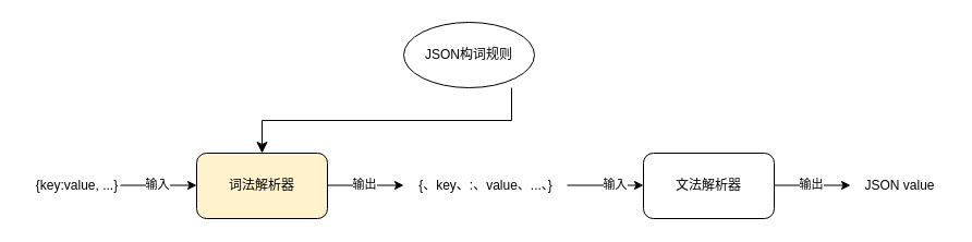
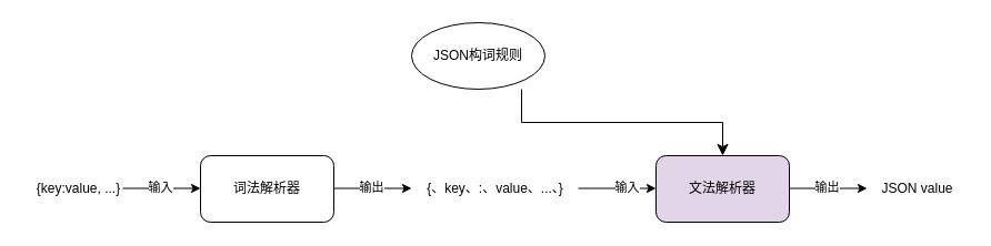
- <mxCell id="15" value="" style="edgeStyle=elbowEdgeStyle;elbow=vertical;endArrow=classic;html=1;curved=0;rounded=0;endSize=8;startSize=8;exitX=0.825;exitY=1;exitDx=0;exitDy=0;exitPerimeter=0;" edge="1" parent="1" source="14" target="2"><mxGeometry width="50" height="50" relative="1" as="geometry"><mxPoint x="470" y="80" as="sourcePoint" /><mxPoint x="634" y="137" as="targetPoint" /></mxGeometry></mxCell>
+ <mxCell id="15" value="" style="edgeStyle=elbowEdgeStyle;elbow=vertical;endArrow=classic;html=1;curved=0;rounded=0;endSize=8;startSize=8;entryX=0.5;entryY=0;entryDx=0;entryDy=0;exitX=0.825;exitY=1;exitDx=0;exitDy=0;exitPerimeter=0;" edge="1" parent="1" source="14" target="7"><mxGeometry width="50" height="50" relative="1" as="geometry"><mxPoint x="470" y="80" as="sourcePoint" /><mxPoint x="634" y="137" as="targetPoint" /></mxGeometry></mxCell>
- <mxCell id="2" value="词法解析器" style="rounded=1;whiteSpace=wrap;html=1;fillColor=#fff2cc;" vertex="1" parent="1"><mxGeometry x="180" y="140" width="120" height="60" as="geometry" /></mxCell>
+ <mxCell id="2" value="词法解析器" style="rounded=1;whiteSpace=wrap;html=1;" vertex="1" parent="1"><mxGeometry x="180" y="140" width="120" height="60" as="geometry" /></mxCell>
- <mxCell id="7" value="文法解析器" style="rounded=1;whiteSpace=wrap;html=1;" vertex="1" parent="1"><mxGeometry x="590" y="140" width="120" height="60" as="geometry" /></mxCell>
+ <mxCell id="7" value="文法解析器" style="rounded=1;whiteSpace=wrap;html=1;fillColor=#e1d5e7;" vertex="1" parent="1"><mxGeometry x="590" y="140" width="120" height="60" as="geometry" /></mxCell>
